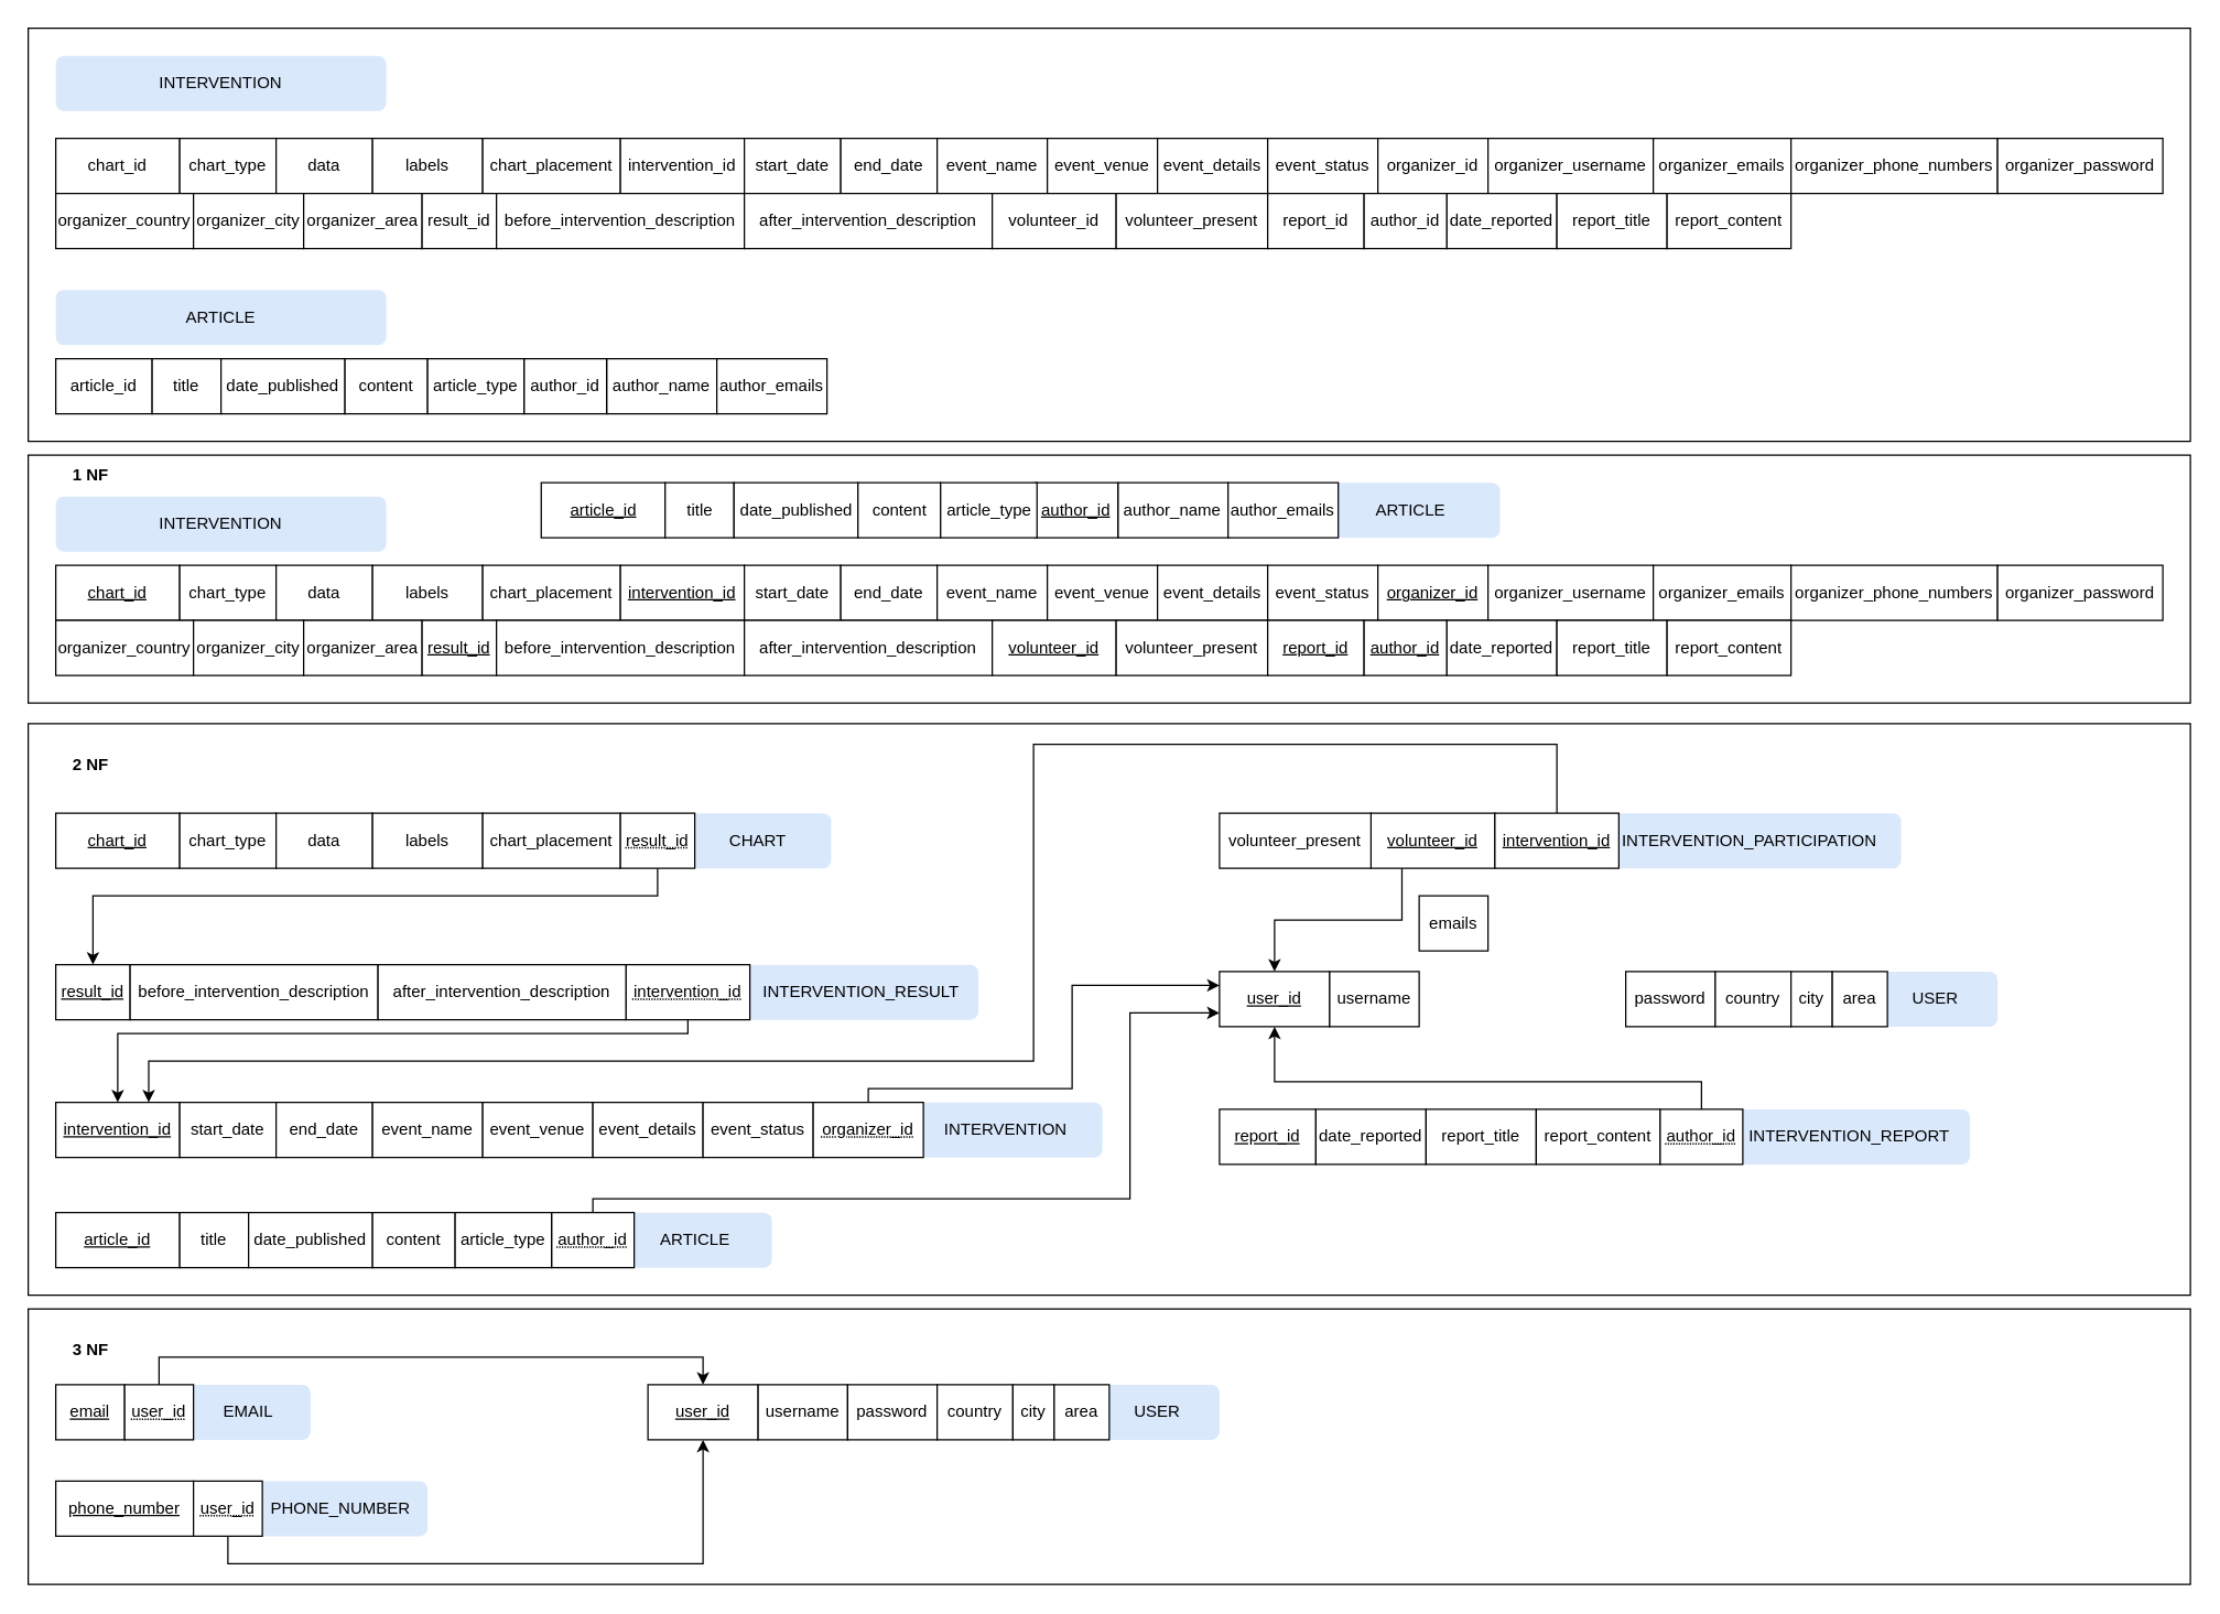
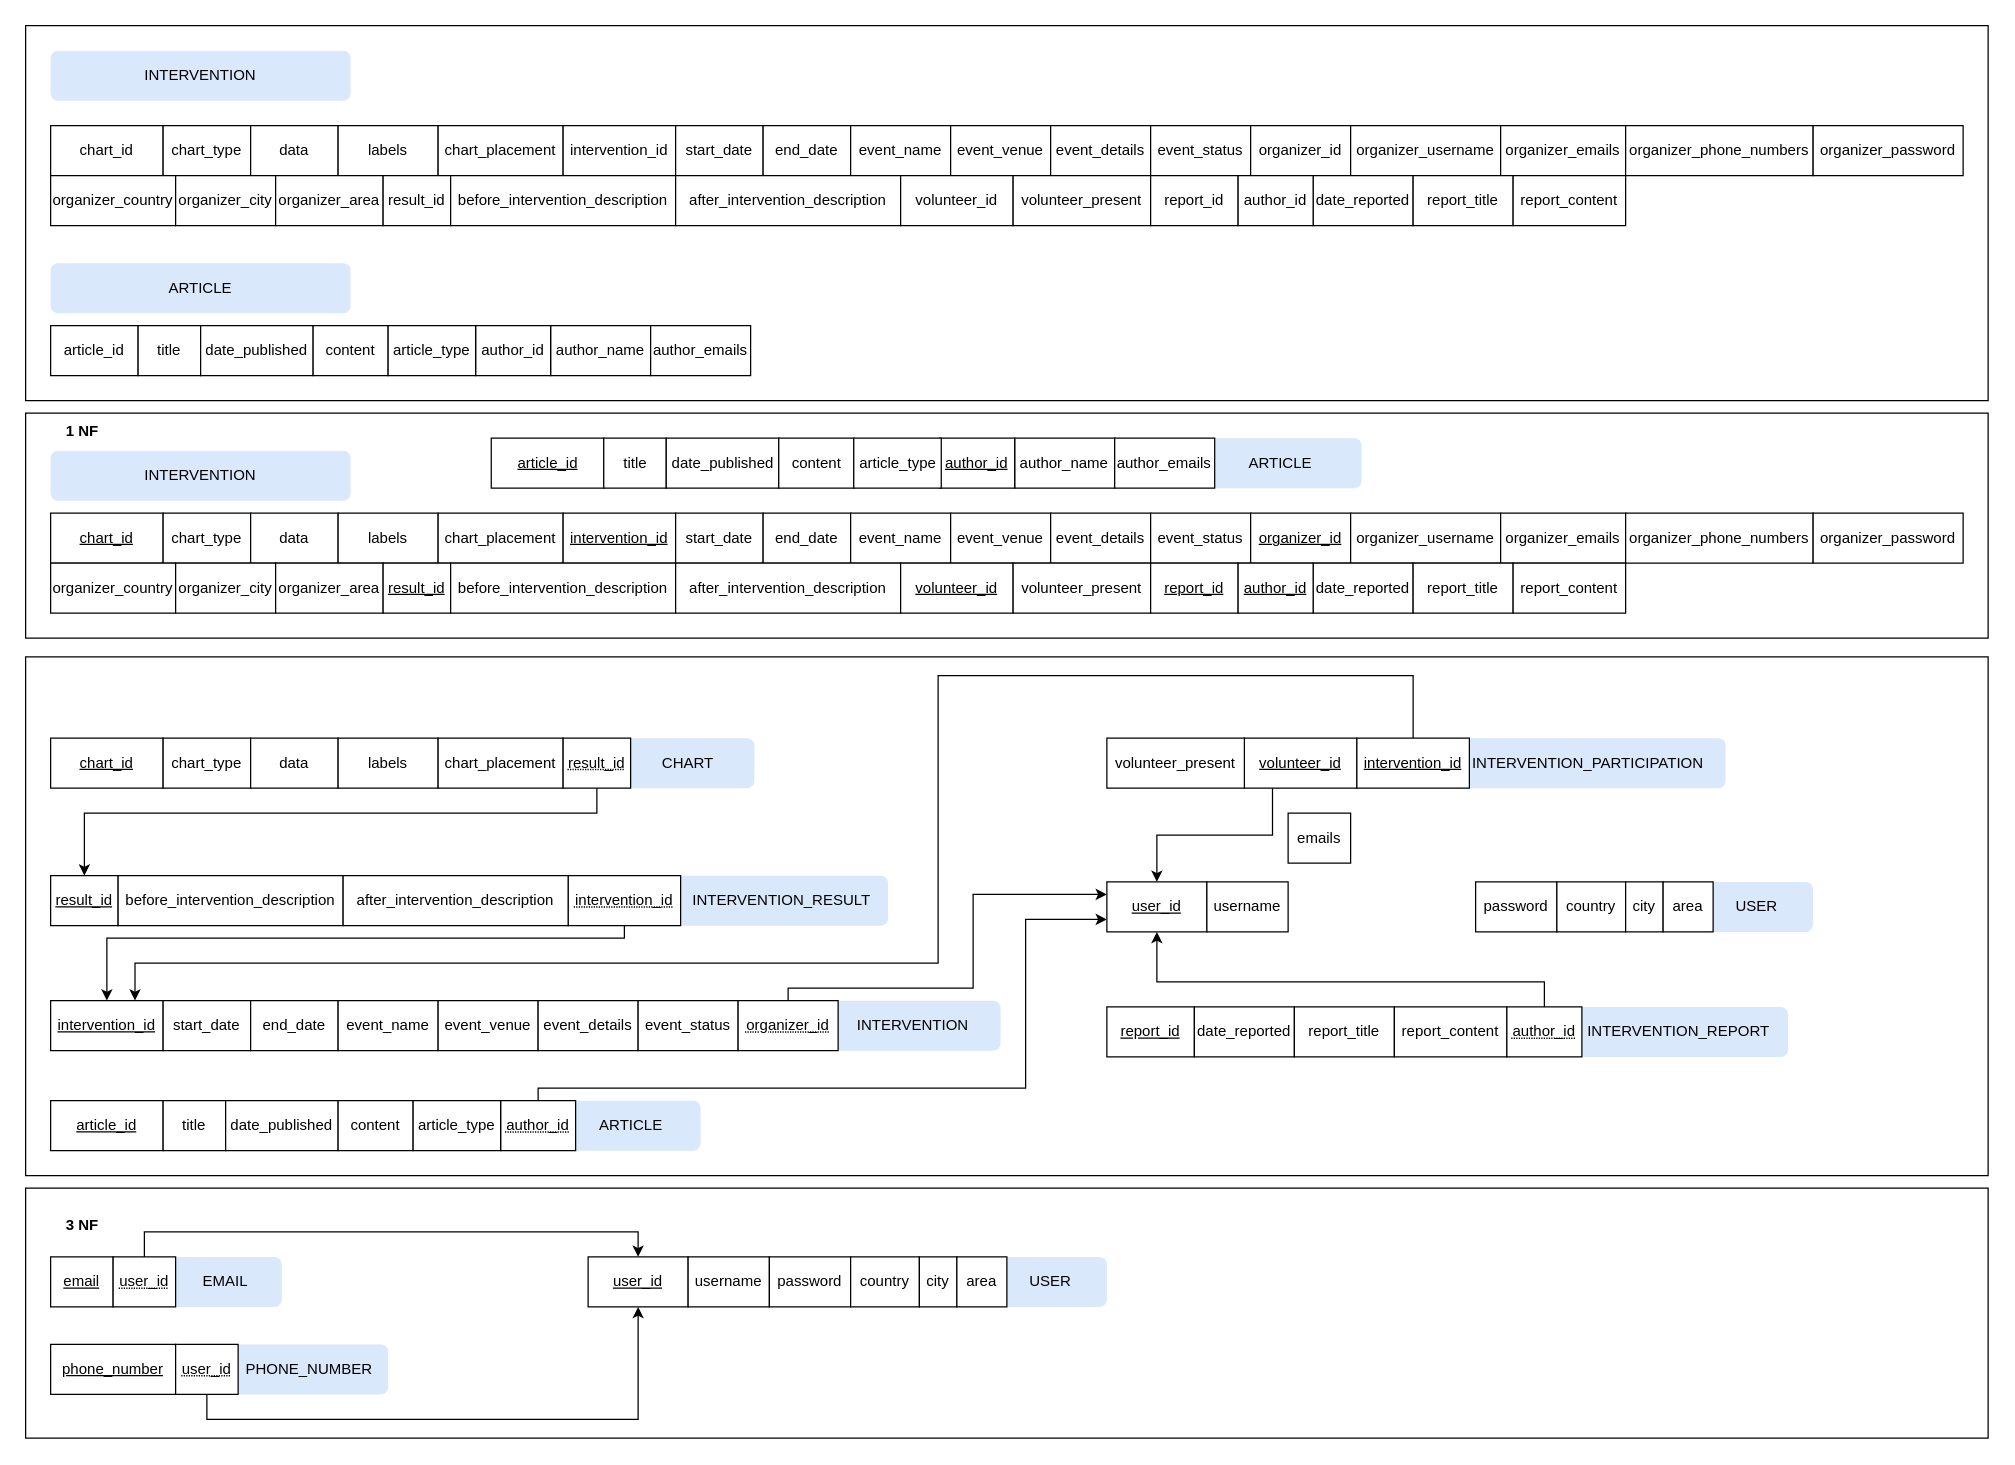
- <mxCell id="89" value="&lt;b&gt;2 NF&lt;/b&gt;" style="text;html=1;align=center;verticalAlign=middle;resizable=0;points=[];autosize=1;strokeColor=none;fillColor=none;" parent="1" vertex="1"><mxGeometry x="40" y="540" width="50" height="30" as="geometry" /></mxCell>
